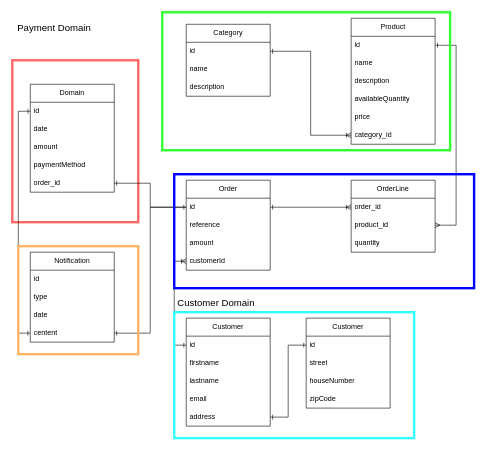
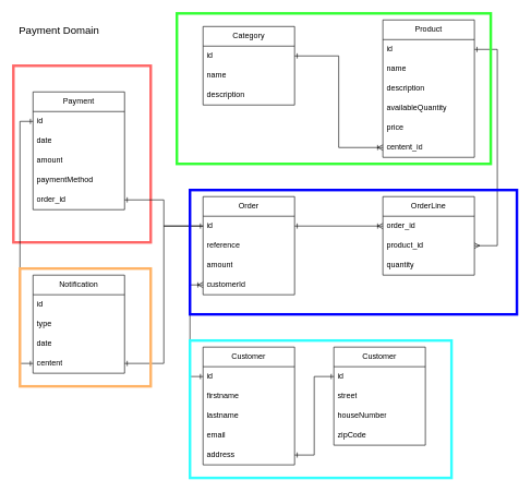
- <mxCell id="39" value="Domain" style="swimlane;fontStyle=0;childLayout=stackLayout;horizontal=1;startSize=30;horizontalStack=0;resizeParent=1;resizeParentMax=0;resizeLast=0;collapsible=1;marginBottom=0;whiteSpace=wrap;html=1;" vertex="1" parent="1"><mxGeometry x="50" y="140" width="140" height="180" as="geometry" /></mxCell>
+ <mxCell id="39" value="Payment" style="swimlane;fontStyle=0;childLayout=stackLayout;horizontal=1;startSize=30;horizontalStack=0;resizeParent=1;resizeParentMax=0;resizeLast=0;collapsible=1;marginBottom=0;whiteSpace=wrap;html=1;" vertex="1" parent="1"><mxGeometry x="50" y="140" width="140" height="180" as="geometry" /></mxCell>
- <mxCell id="19" value="category_id" style="text;strokeColor=none;fillColor=none;align=left;verticalAlign=middle;spacingLeft=4;spacingRight=4;overflow=hidden;points=[[0,0.5],[1,0.5]];portConstraint=eastwest;rotatable=0;whiteSpace=wrap;html=1;" vertex="1" parent="13"><mxGeometry y="180" width="140" height="30" as="geometry" /></mxCell>
+ <mxCell id="19" value="centent_id" style="text;strokeColor=none;fillColor=none;align=left;verticalAlign=middle;spacingLeft=4;spacingRight=4;overflow=hidden;points=[[0,0.5],[1,0.5]];portConstraint=eastwest;rotatable=0;whiteSpace=wrap;html=1;" vertex="1" parent="13"><mxGeometry y="180" width="140" height="30" as="geometry" /></mxCell>
- <mxCell id="57" value="Customer Domain" style="text;html=1;align=center;verticalAlign=middle;whiteSpace=wrap;rounded=0;fontSize=16;" vertex="1" parent="1"><mxGeometry x="290" y="490" width="140" height="30" as="geometry" /></mxCell>
